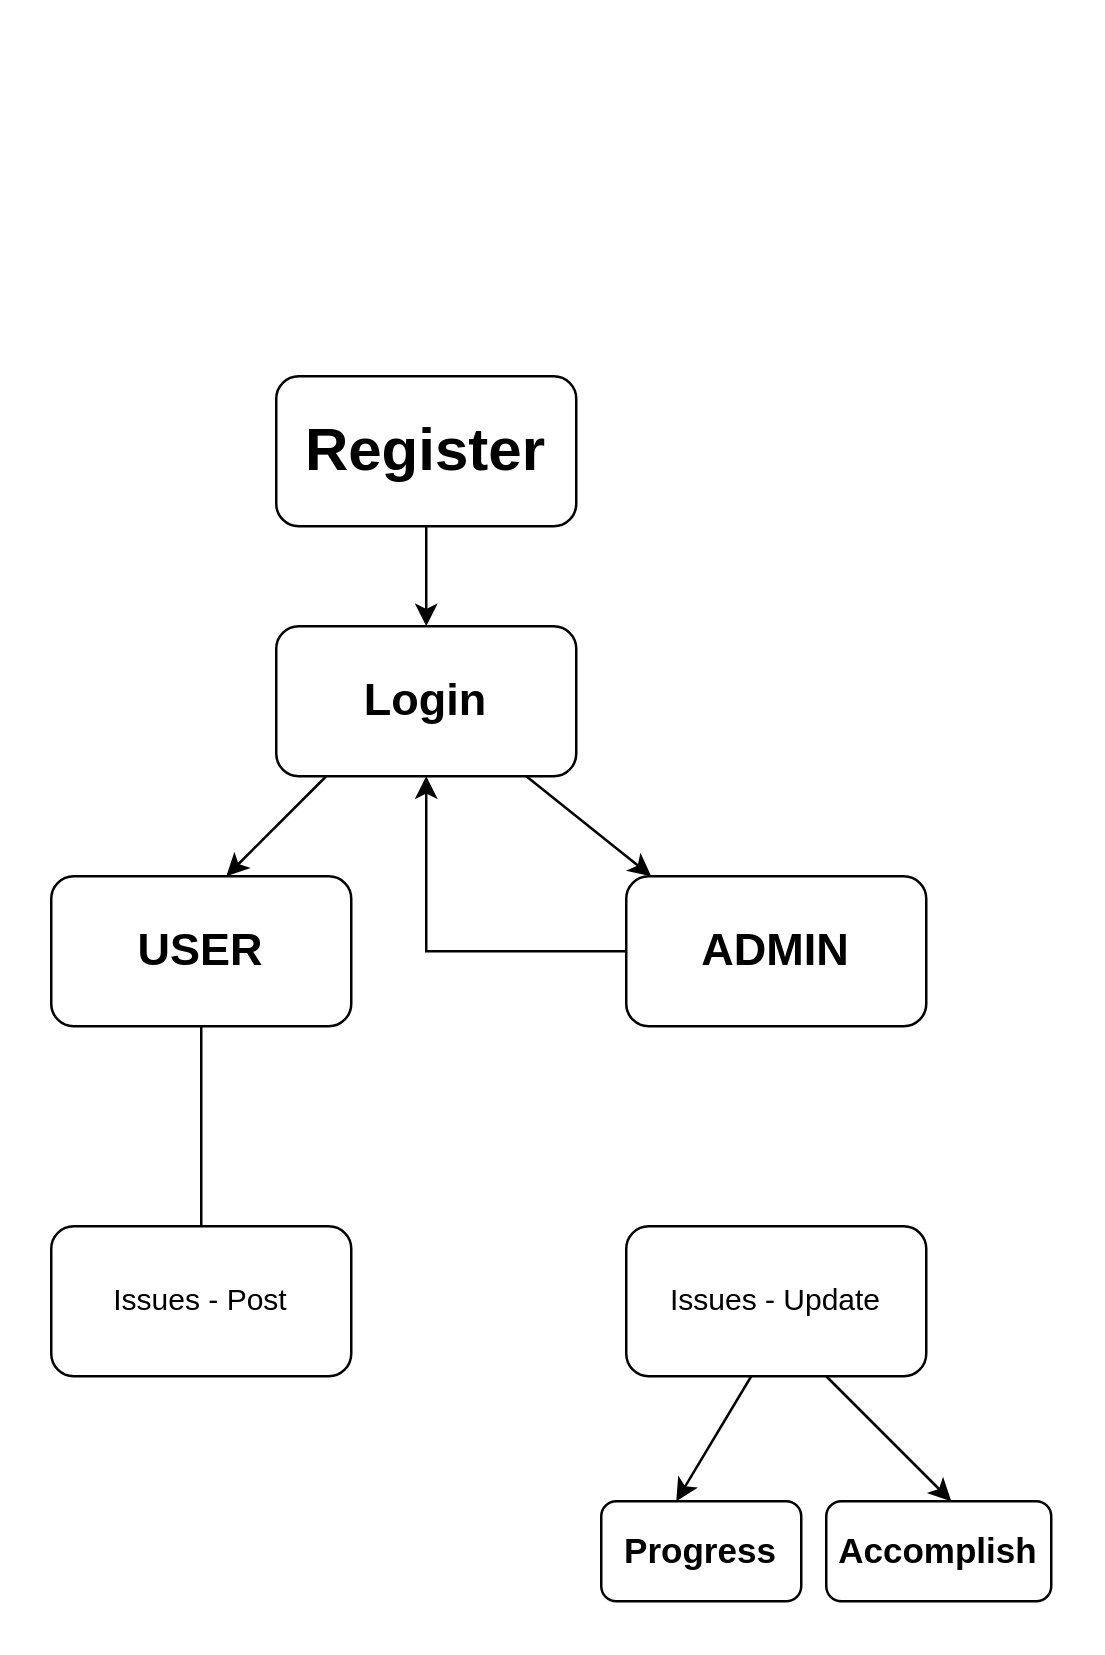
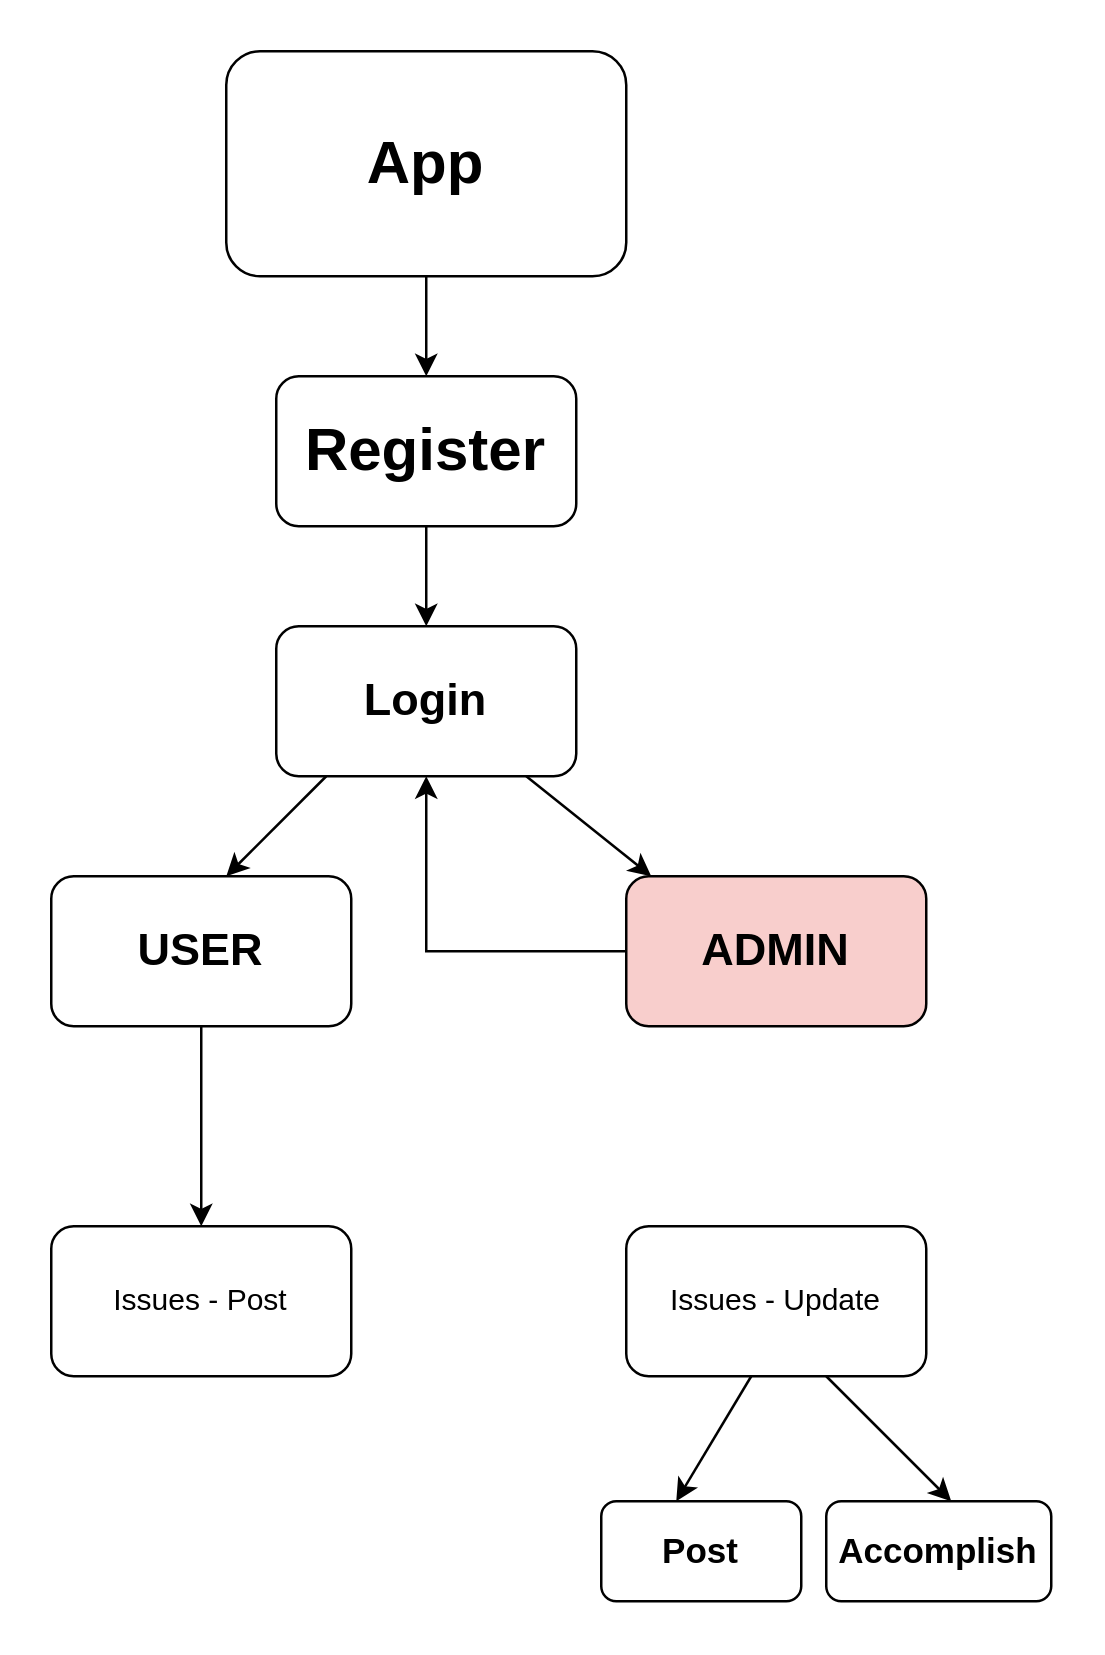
+ <mxCell id="3" value="&lt;b&gt;&lt;font style=&quot;font-size: 24px;&quot;&gt;App&lt;/font&gt;&lt;/b&gt;" style="rounded=1;whiteSpace=wrap;html=1;" vertex="1" parent="1"><mxGeometry x="90" y="20" width="160" height="90" as="geometry" /></mxCell>
+ <mxCell id="2" value="" style="edgeStyle=orthogonalEdgeStyle;rounded=0;orthogonalLoop=1;jettySize=auto;html=1;" edge="1" parent="1" source="3" target="5"><mxGeometry relative="1" as="geometry" /></mxCell>
- <mxCell id="12" value="&lt;b&gt;&lt;font style=&quot;font-size: 18px;&quot;&gt;ADMIN&lt;/font&gt;&lt;/b&gt;" style="rounded=1;whiteSpace=wrap;html=1;" vertex="1" parent="1"><mxGeometry x="250" y="350" width="120" height="60" as="geometry" /></mxCell>
+ <mxCell id="12" value="&lt;b&gt;&lt;font style=&quot;font-size: 18px;&quot;&gt;ADMIN&lt;/font&gt;&lt;/b&gt;" style="rounded=1;whiteSpace=wrap;html=1;fillColor=#f8cecc;" vertex="1" parent="1"><mxGeometry x="250" y="350" width="120" height="60" as="geometry" /></mxCell>
- <mxCell id="9" value="" style="edgeStyle=orthogonalEdgeStyle;rounded=0;orthogonalLoop=1;jettySize=auto;html=1;endArrow=none;" edge="1" parent="1" source="10" target="14"><mxGeometry relative="1" as="geometry" /></mxCell>
+ <mxCell id="9" value="" style="edgeStyle=orthogonalEdgeStyle;rounded=0;orthogonalLoop=1;jettySize=auto;html=1;" edge="1" parent="1" source="10" target="14"><mxGeometry relative="1" as="geometry" /></mxCell>
- <mxCell id="16" value="&lt;b&gt;&lt;font style=&quot;font-size: 14px;&quot;&gt;Progress&lt;/font&gt;&lt;/b&gt;" style="rounded=1;whiteSpace=wrap;html=1;" vertex="1" parent="1"><mxGeometry x="240" y="600" width="80" height="40" as="geometry" /></mxCell>
+ <mxCell id="16" value="&lt;b&gt;&lt;font style=&quot;font-size: 14px;&quot;&gt;Post&lt;/font&gt;&lt;/b&gt;" style="rounded=1;whiteSpace=wrap;html=1;" vertex="1" parent="1"><mxGeometry x="240" y="600" width="80" height="40" as="geometry" /></mxCell>
